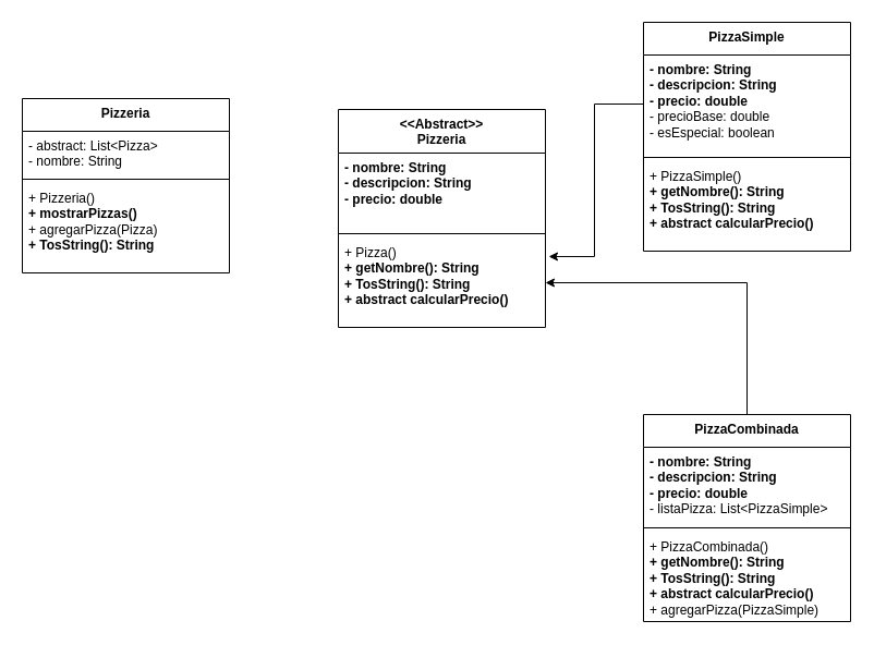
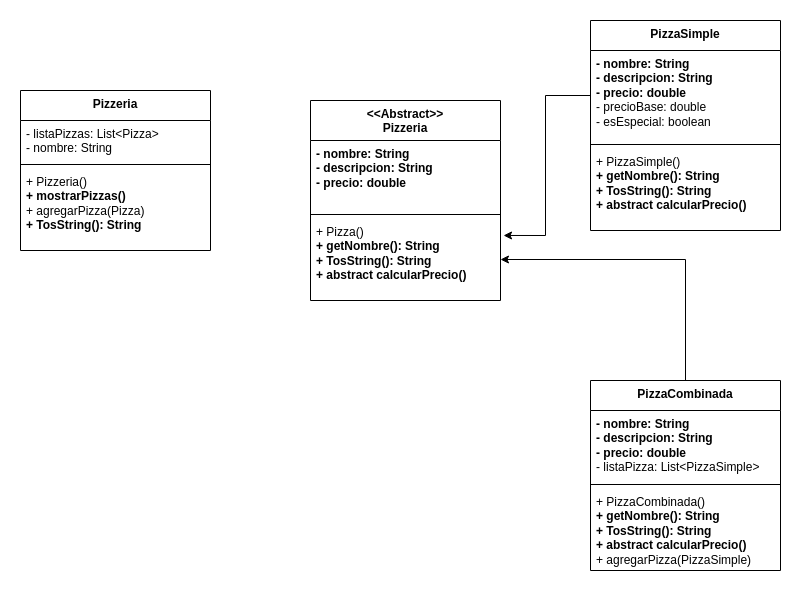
- <mxCell id="17" value="- abstract: List&amp;lt;Pizza&amp;gt;&lt;br&gt;- nombre: String" style="text;strokeColor=none;fillColor=none;align=left;verticalAlign=top;spacingLeft=4;spacingRight=4;overflow=hidden;rotatable=0;points=[[0,0.5],[1,0.5]];portConstraint=eastwest;whiteSpace=wrap;html=1;" vertex="1" parent="16"><mxGeometry y="30" width="190" height="40" as="geometry" /></mxCell>
+ <mxCell id="17" value="- listaPizzas: List&amp;lt;Pizza&amp;gt;&lt;br&gt;- nombre: String" style="text;strokeColor=none;fillColor=none;align=left;verticalAlign=top;spacingLeft=4;spacingRight=4;overflow=hidden;rotatable=0;points=[[0,0.5],[1,0.5]];portConstraint=eastwest;whiteSpace=wrap;html=1;" vertex="1" parent="16"><mxGeometry y="30" width="190" height="40" as="geometry" /></mxCell>
